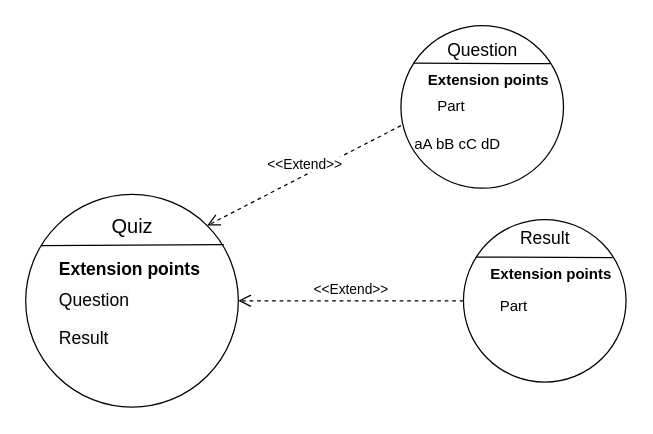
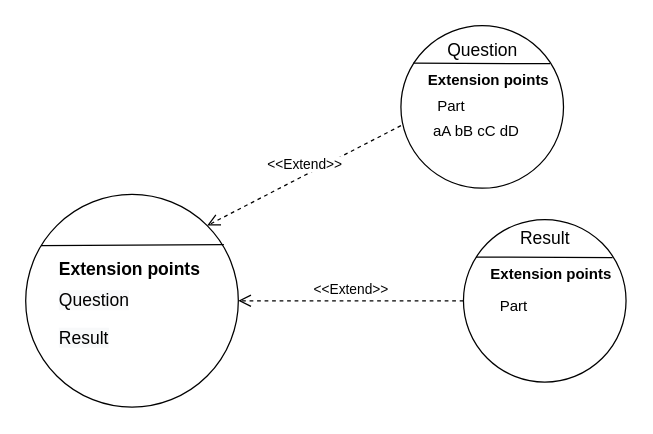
- <mxCell id="20" value="aA bB cC dD" style="text;html=1;align=center;verticalAlign=middle;resizable=0;points=[];autosize=1;strokeColor=none;fillColor=none;" vertex="1" parent="1"><mxGeometry x="325" y="105" width="80" height="20" as="geometry" /></mxCell>
+ <mxCell id="20" value="aA bB cC dD" style="text;html=1;align=center;verticalAlign=middle;resizable=0;points=[];autosize=1;strokeColor=none;fillColor=none;" vertex="1" parent="1"><mxGeometry x="340" y="95" width="80" height="20" as="geometry" /></mxCell>
- <mxCell id="4" value="&lt;span style=&quot;font-size: 16px&quot;&gt;Quiz&lt;/span&gt;" style="text;html=1;align=center;verticalAlign=middle;resizable=0;points=[];autosize=1;strokeColor=none;fillColor=none;" parent="1" vertex="1"><mxGeometry x="80" y="170" width="50" height="20" as="geometry" /></mxCell>
